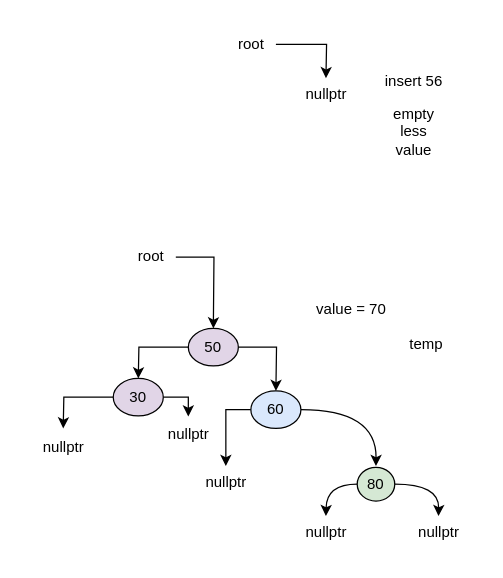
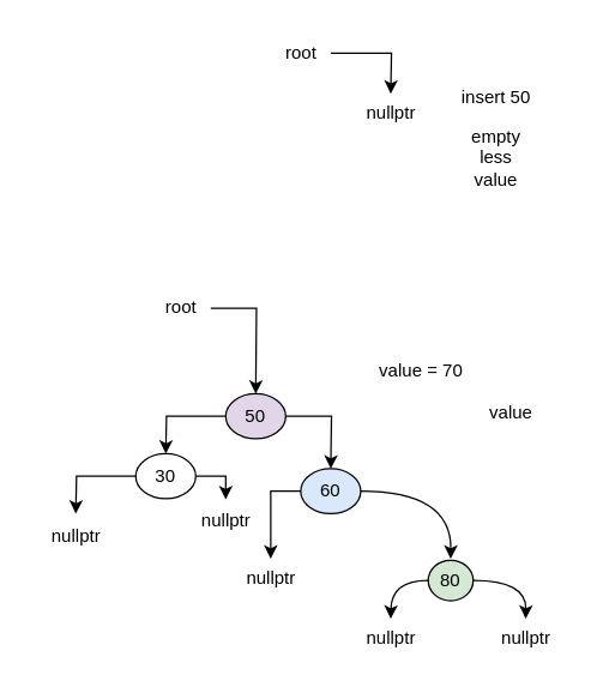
- <mxCell id="5" value="insert 56" style="text;html=1;align=center;verticalAlign=middle;resizable=0;points=[];autosize=1;strokeColor=none;fillColor=none;" vertex="1" parent="1"><mxGeometry x="295" y="50" width="70" height="30" as="geometry" /></mxCell>
+ <mxCell id="5" value="insert 50" style="text;html=1;align=center;verticalAlign=middle;resizable=0;points=[];autosize=1;strokeColor=none;fillColor=none;" vertex="1" parent="1"><mxGeometry x="295" y="50" width="70" height="30" as="geometry" /></mxCell>
- <mxCell id="22" value="temp" style="text;html=1;align=center;verticalAlign=middle;resizable=0;points=[];autosize=1;strokeColor=none;fillColor=none;" vertex="1" parent="1"><mxGeometry x="315" y="260" width="50" height="30" as="geometry" /></mxCell>
+ <mxCell id="22" value="value" style="text;html=1;align=center;verticalAlign=middle;resizable=0;points=[];autosize=1;strokeColor=none;fillColor=none;" vertex="1" parent="1"><mxGeometry x="315" y="260" width="50" height="30" as="geometry" /></mxCell>
- <mxCell id="14" value="30" style="ellipse;whiteSpace=wrap;html=1;fillColor=#e1d5e7;" vertex="1" parent="1"><mxGeometry x="90" y="302" width="40" height="30" as="geometry" /></mxCell>
+ <mxCell id="14" value="30" style="ellipse;whiteSpace=wrap;html=1;" vertex="1" parent="1"><mxGeometry x="90" y="302" width="40" height="30" as="geometry" /></mxCell>
